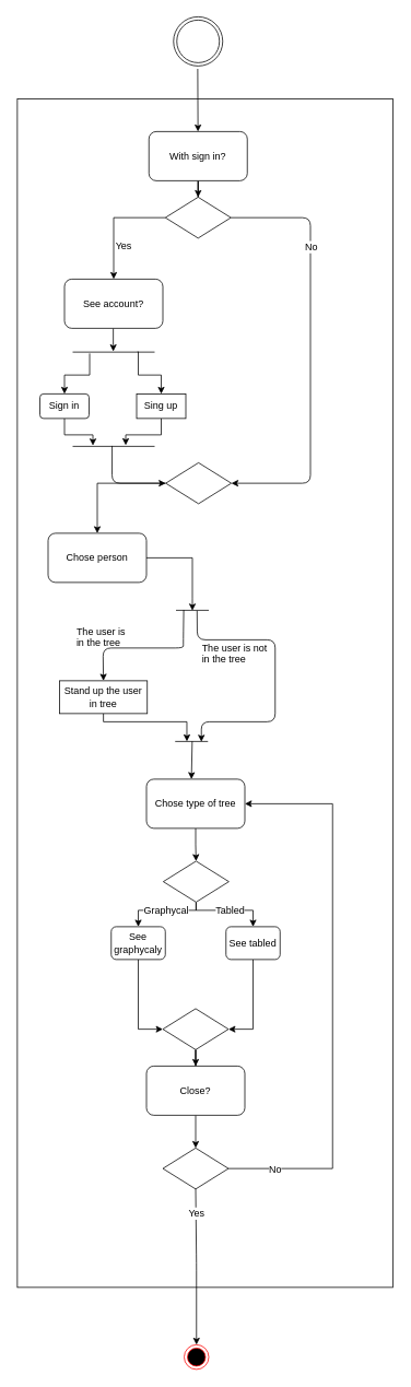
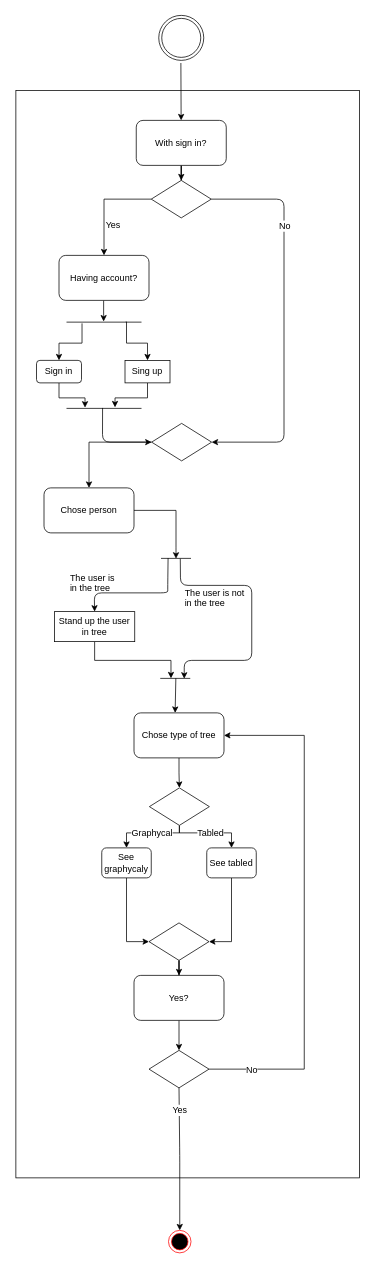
- <mxCell id="13" value="See account?" style="rounded=1;whiteSpace=wrap;html=1;" vertex="1" parent="1"><mxGeometry x="78" y="340" width="120" height="60" as="geometry" /></mxCell>
+ <mxCell id="13" value="Having account?" style="rounded=1;whiteSpace=wrap;html=1;" vertex="1" parent="1"><mxGeometry x="78" y="340" width="120" height="60" as="geometry" /></mxCell>
- <mxCell id="49" value="Stand up the user in tree" style="rounded=0;whiteSpace=wrap;html=1;" vertex="1" parent="1"><mxGeometry x="72" y="830" width="107" height="40" as="geometry" /></mxCell>
+ <mxCell id="49" value="Stand up the user in tree" style="rounded=0;whiteSpace=wrap;html=1;" vertex="1" parent="1"><mxGeometry x="72" y="815" width="107" height="40" as="geometry" /></mxCell>
- <mxCell id="44" value="Close?" style="rounded=1;whiteSpace=wrap;html=1;" vertex="1" parent="1"><mxGeometry x="178" y="1300" width="120" height="60" as="geometry" /></mxCell>
+ <mxCell id="44" value="Yes?" style="rounded=1;whiteSpace=wrap;html=1;" vertex="1" parent="1"><mxGeometry x="178" y="1300" width="120" height="60" as="geometry" /></mxCell>
